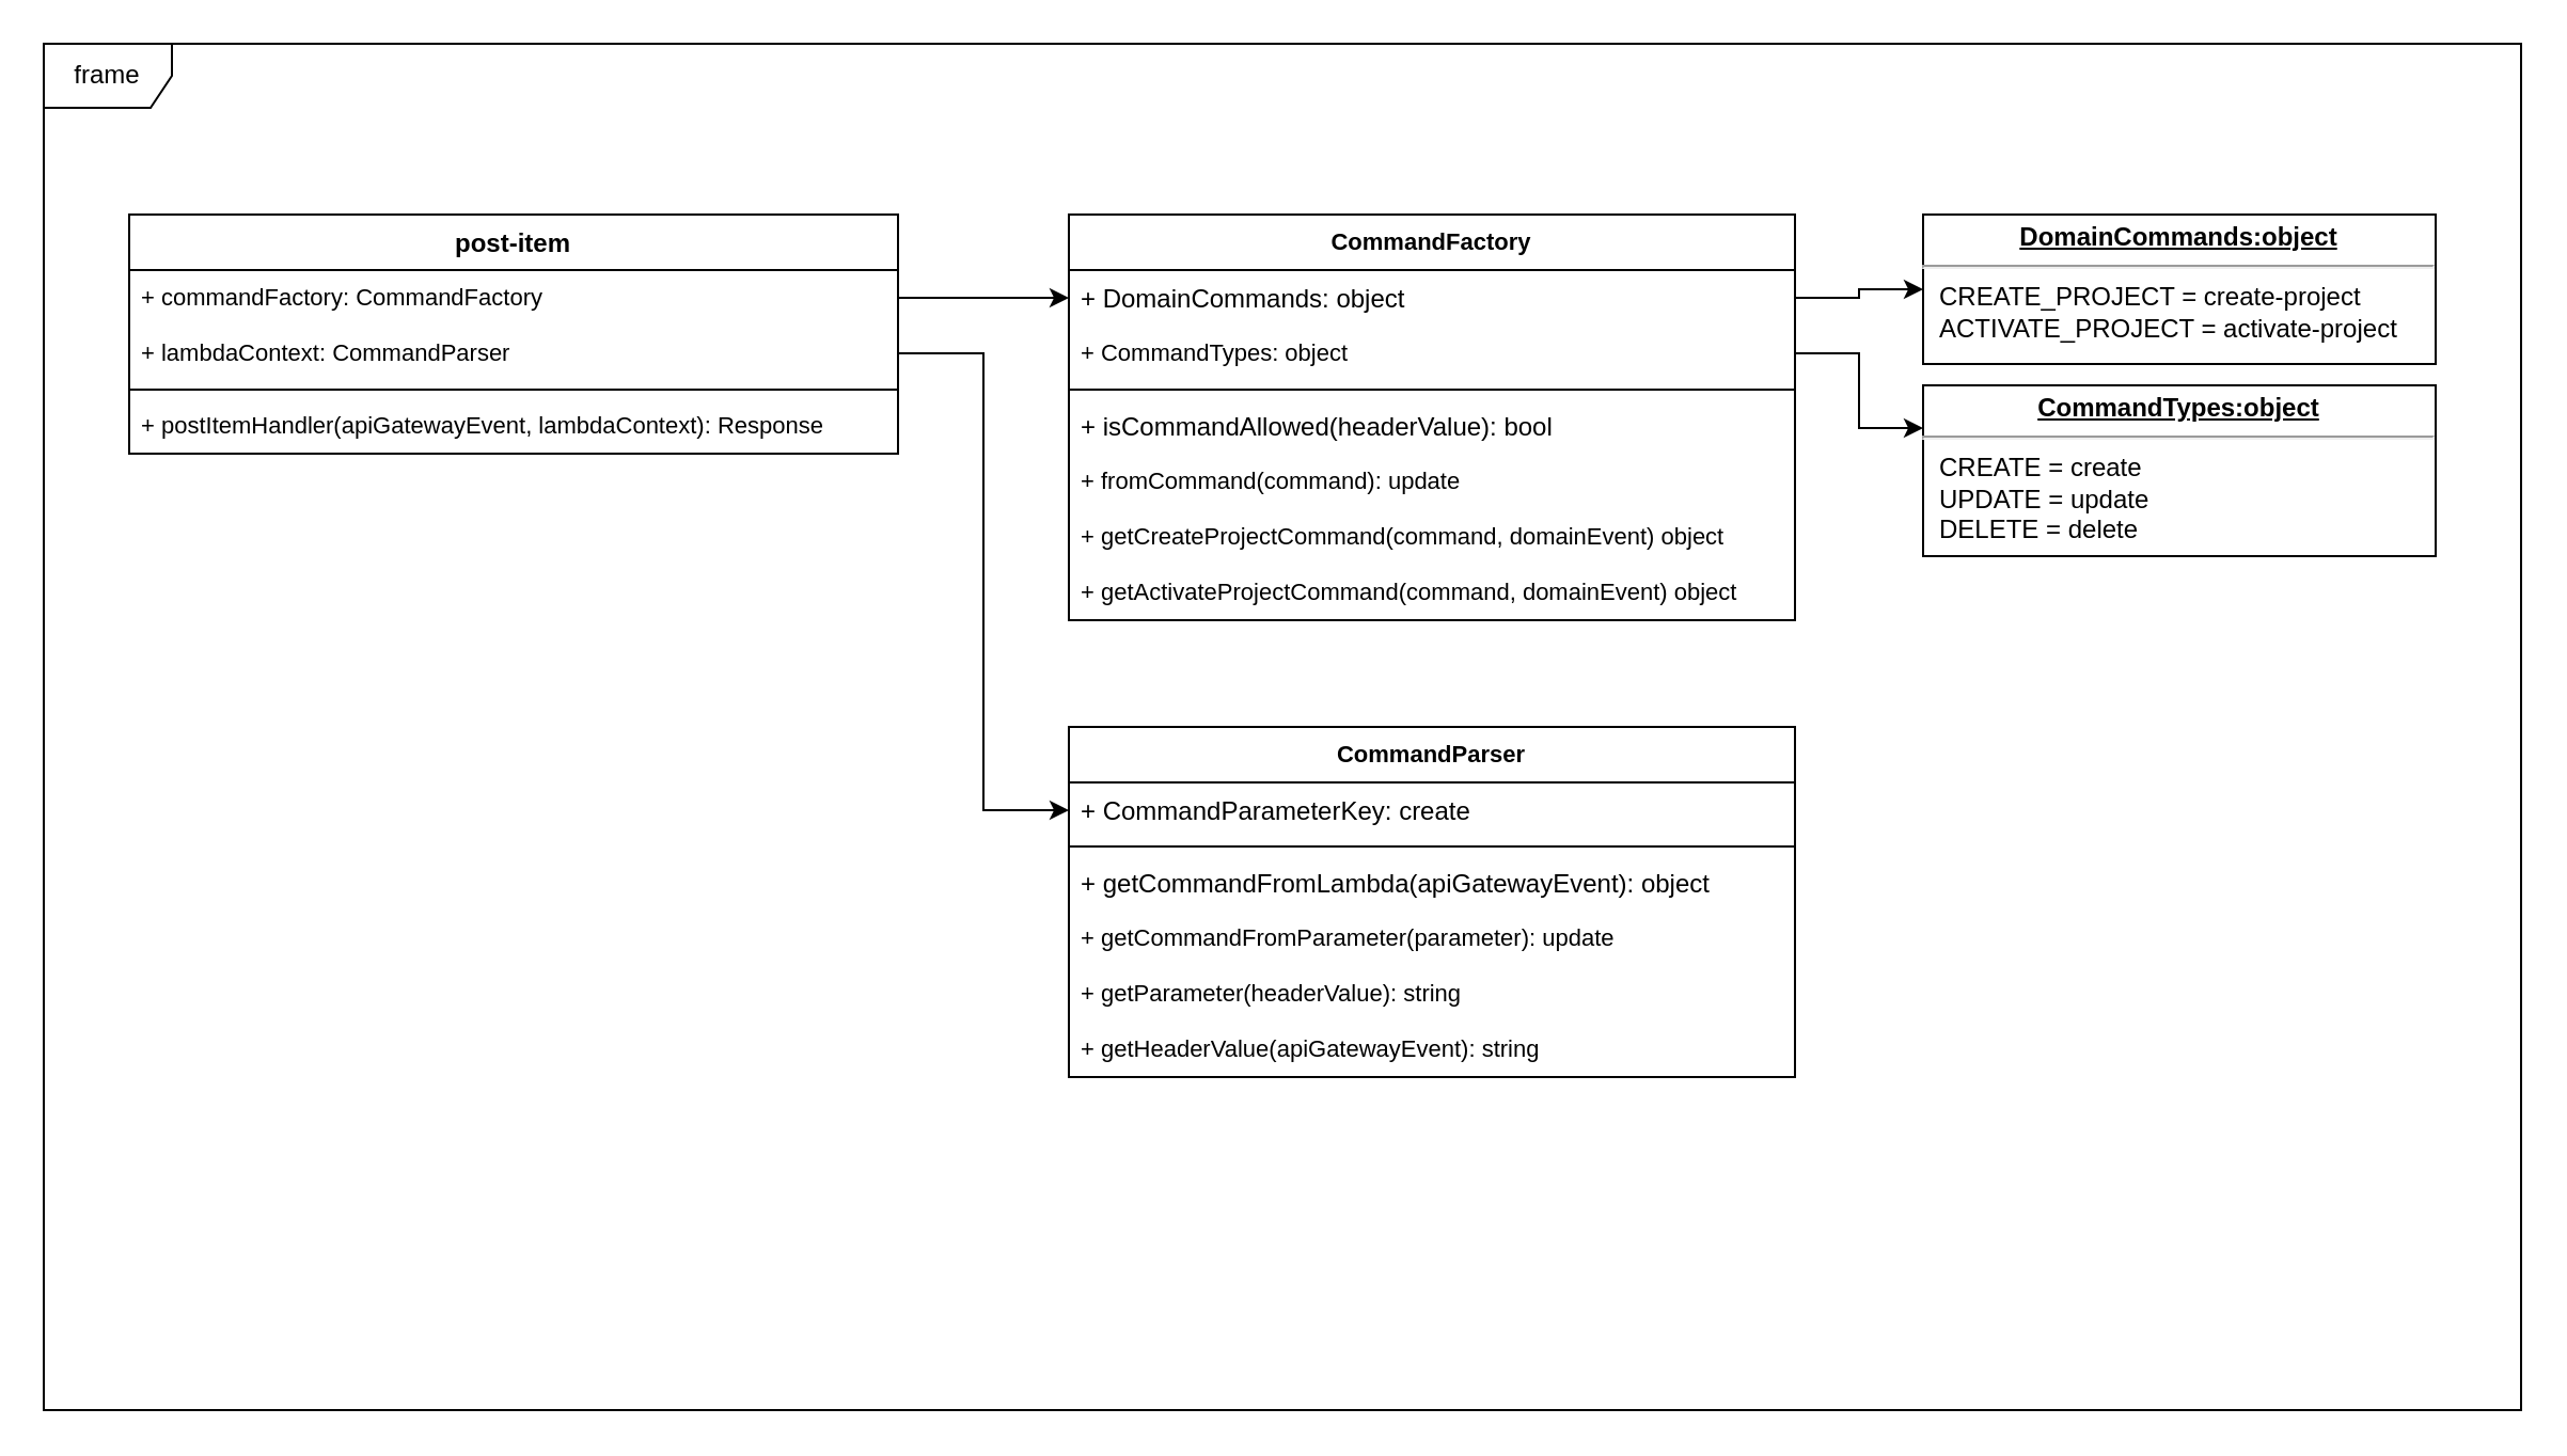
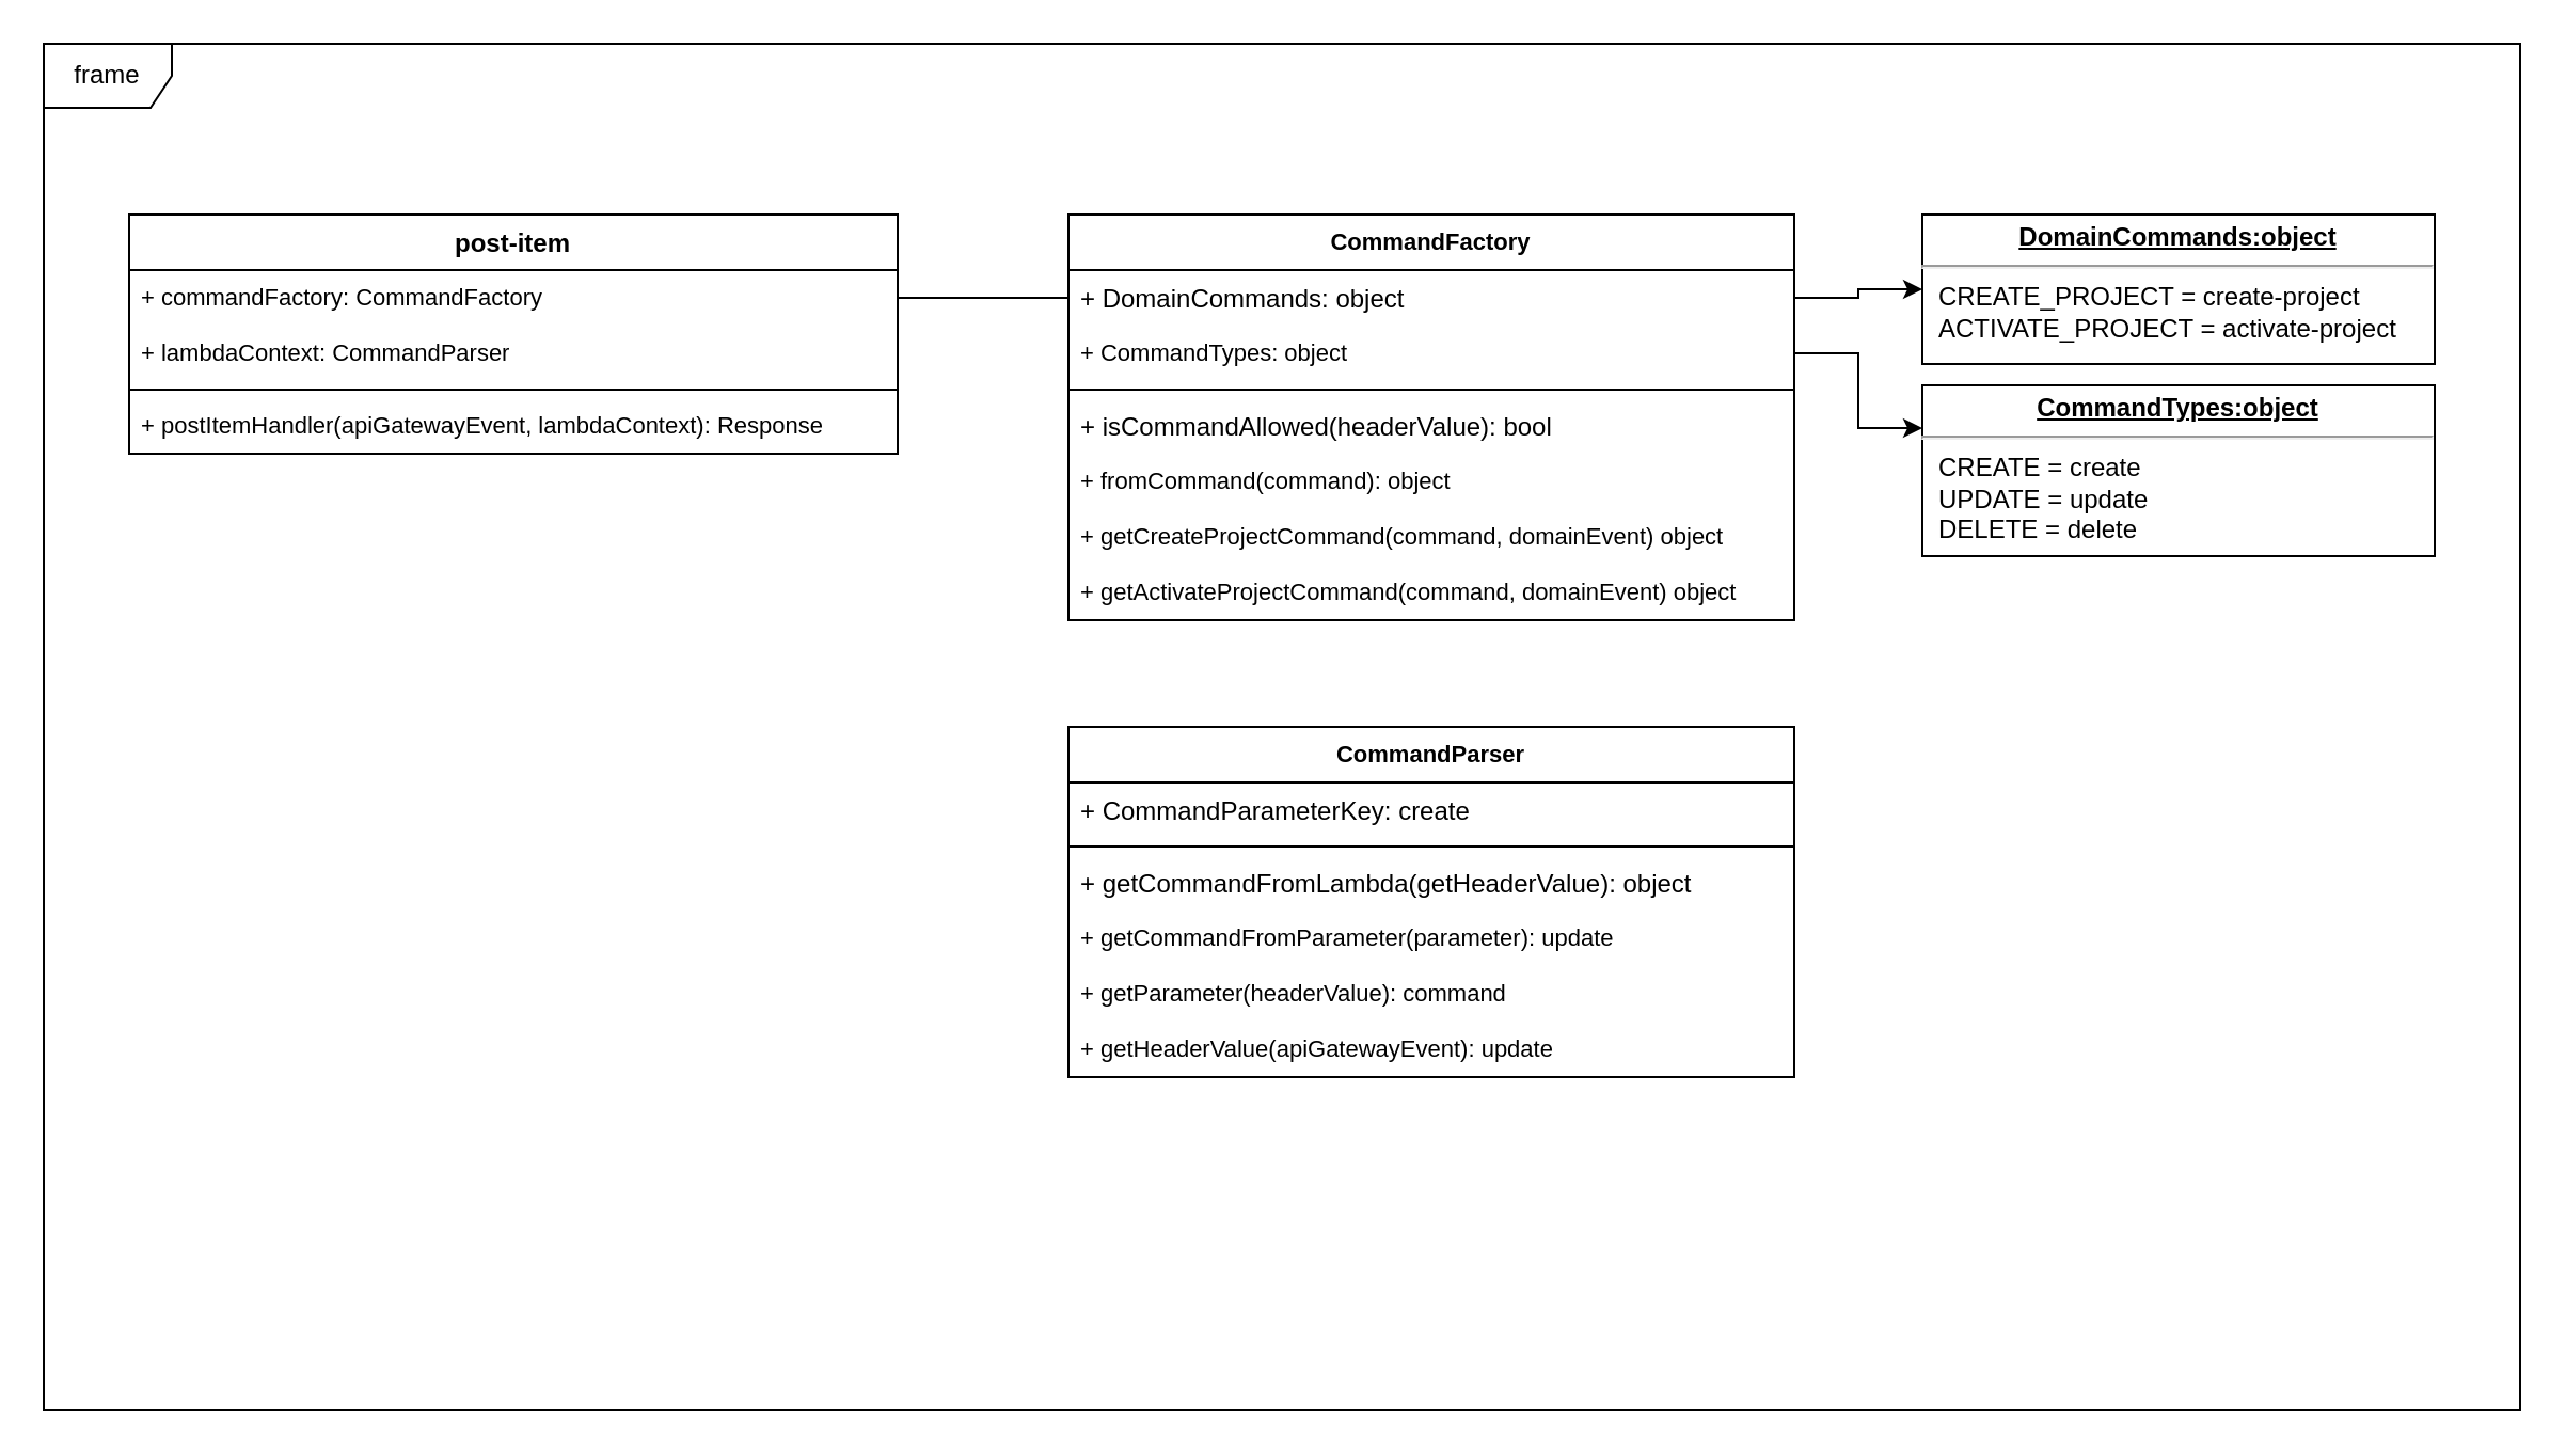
- <mxCell id="27" style="edgeStyle=orthogonalEdgeStyle;rounded=0;orthogonalLoop=1;jettySize=auto;html=1;entryX=0;entryY=0.5;entryDx=0;entryDy=0;fontSize=11;" edge="1" parent="1" source="6" target="11"><mxGeometry relative="1" as="geometry" /></mxCell>
+ <mxCell id="27" style="edgeStyle=orthogonalEdgeStyle;rounded=0;orthogonalLoop=1;jettySize=auto;html=1;entryX=0;entryY=0.5;entryDx=0;entryDy=0;fontSize=11;endArrow=none;" edge="1" parent="1" source="6" target="11"><mxGeometry relative="1" as="geometry" /></mxCell>
- <mxCell id="15" value="+ fromCommand(command): update" style="text;strokeColor=none;fillColor=none;align=left;verticalAlign=top;spacingLeft=4;spacingRight=4;overflow=hidden;rotatable=0;points=[[0,0.5],[1,0.5]];portConstraint=eastwest;fontSize=11;" vertex="1" parent="10"><mxGeometry y="112" width="340" height="26" as="geometry" /></mxCell>
+ <mxCell id="15" value="+ fromCommand(command): object" style="text;strokeColor=none;fillColor=none;align=left;verticalAlign=top;spacingLeft=4;spacingRight=4;overflow=hidden;rotatable=0;points=[[0,0.5],[1,0.5]];portConstraint=eastwest;fontSize=11;" vertex="1" parent="10"><mxGeometry y="112" width="340" height="26" as="geometry" /></mxCell>
- <mxCell id="28" style="edgeStyle=orthogonalEdgeStyle;rounded=0;orthogonalLoop=1;jettySize=auto;html=1;entryX=0;entryY=0.5;entryDx=0;entryDy=0;fontSize=11;" edge="1" parent="1" source="7" target="21"><mxGeometry relative="1" as="geometry" /></mxCell>
- <mxCell id="23" value="+ getCommandFromLambda(apiGatewayEvent): object" style="text;strokeColor=none;fillColor=none;align=left;verticalAlign=top;spacingLeft=4;spacingRight=4;overflow=hidden;rotatable=0;points=[[0,0.5],[1,0.5]];portConstraint=eastwest;" vertex="1" parent="20"><mxGeometry y="60" width="340" height="26" as="geometry" /></mxCell>
+ <mxCell id="23" value="+ getCommandFromLambda(getHeaderValue): object" style="text;strokeColor=none;fillColor=none;align=left;verticalAlign=top;spacingLeft=4;spacingRight=4;overflow=hidden;rotatable=0;points=[[0,0.5],[1,0.5]];portConstraint=eastwest;" vertex="1" parent="20"><mxGeometry y="60" width="340" height="26" as="geometry" /></mxCell>
- <mxCell id="25" value="+ getParameter(headerValue): string" style="text;strokeColor=none;fillColor=none;align=left;verticalAlign=top;spacingLeft=4;spacingRight=4;overflow=hidden;rotatable=0;points=[[0,0.5],[1,0.5]];portConstraint=eastwest;fontSize=11;" vertex="1" parent="20"><mxGeometry y="112" width="340" height="26" as="geometry" /></mxCell>
+ <mxCell id="25" value="+ getParameter(headerValue): command" style="text;strokeColor=none;fillColor=none;align=left;verticalAlign=top;spacingLeft=4;spacingRight=4;overflow=hidden;rotatable=0;points=[[0,0.5],[1,0.5]];portConstraint=eastwest;fontSize=11;" vertex="1" parent="20"><mxGeometry y="112" width="340" height="26" as="geometry" /></mxCell>
- <mxCell id="26" value="+ getHeaderValue(apiGatewayEvent): string" style="text;strokeColor=none;fillColor=none;align=left;verticalAlign=top;spacingLeft=4;spacingRight=4;overflow=hidden;rotatable=0;points=[[0,0.5],[1,0.5]];portConstraint=eastwest;fontSize=11;" vertex="1" parent="20"><mxGeometry y="138" width="340" height="26" as="geometry" /></mxCell>
+ <mxCell id="26" value="+ getHeaderValue(apiGatewayEvent): update" style="text;strokeColor=none;fillColor=none;align=left;verticalAlign=top;spacingLeft=4;spacingRight=4;overflow=hidden;rotatable=0;points=[[0,0.5],[1,0.5]];portConstraint=eastwest;fontSize=11;" vertex="1" parent="20"><mxGeometry y="138" width="340" height="26" as="geometry" /></mxCell>
